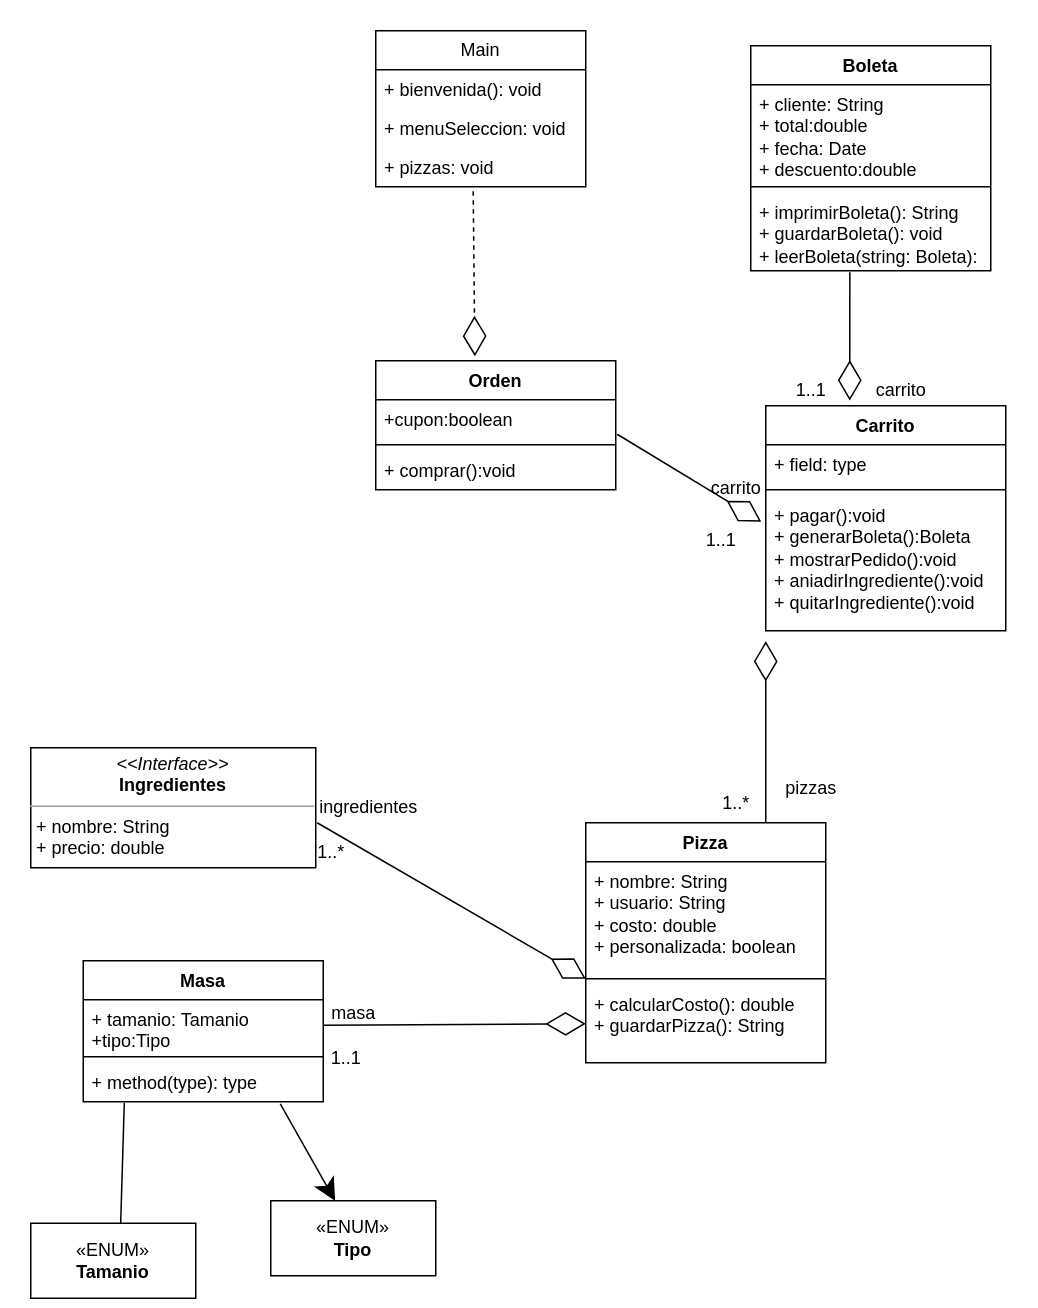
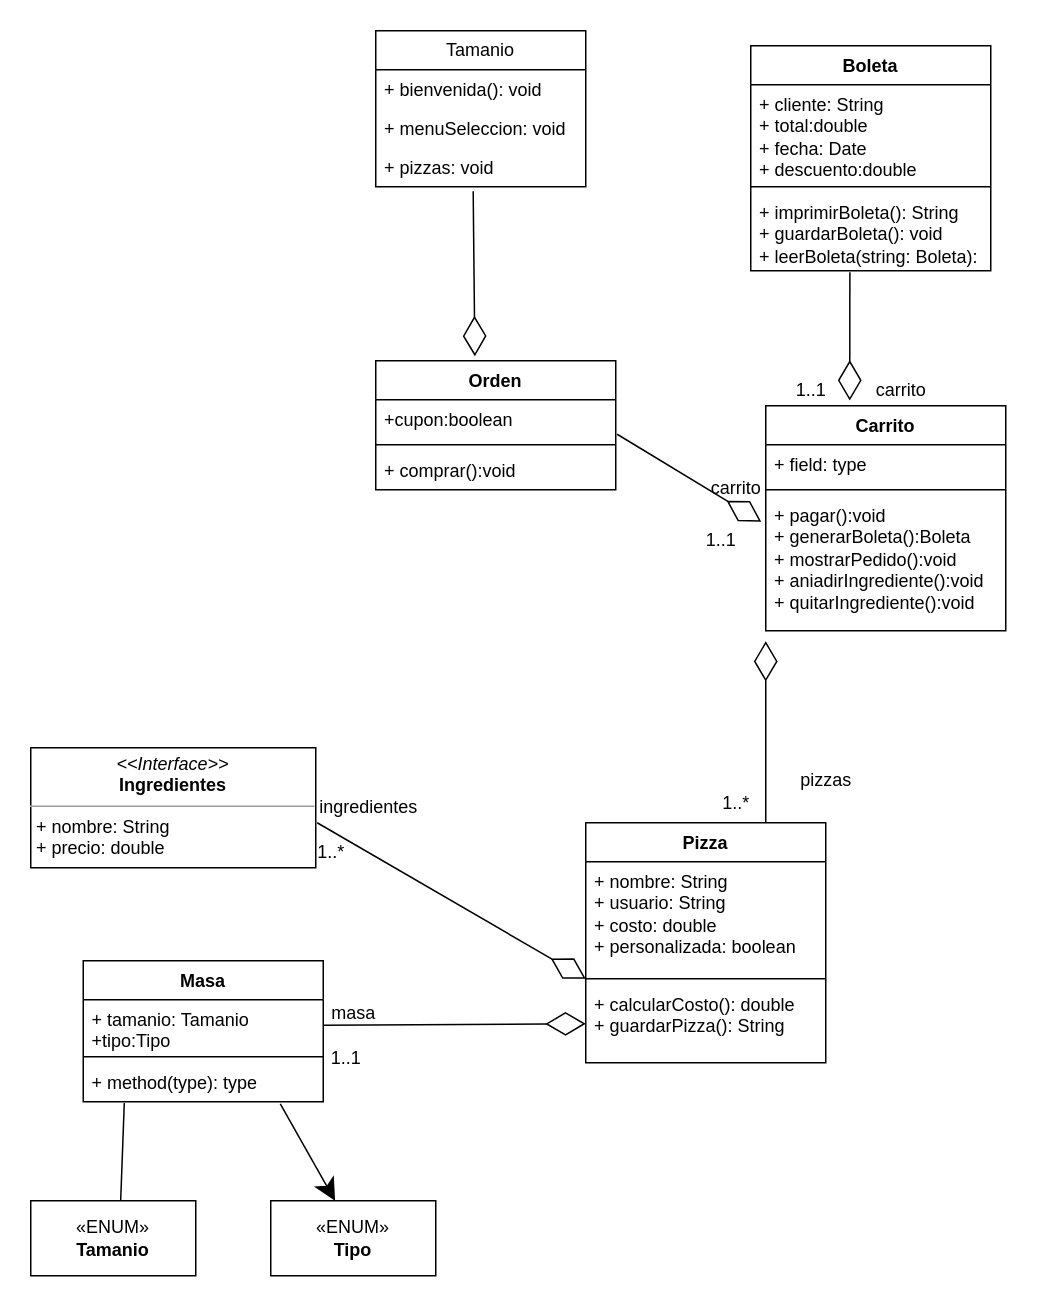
- <mxCell id="39" value="Main" style="swimlane;fontStyle=0;childLayout=stackLayout;horizontal=1;startSize=26;fillColor=none;horizontalStack=0;resizeParent=1;resizeParentMax=0;resizeLast=0;collapsible=1;marginBottom=0;whiteSpace=wrap;html=1;" vertex="1" parent="1"><mxGeometry x="250" y="20" width="140" height="104" as="geometry" /></mxCell>
+ <mxCell id="39" value="Tamanio" style="swimlane;fontStyle=0;childLayout=stackLayout;horizontal=1;startSize=26;fillColor=none;horizontalStack=0;resizeParent=1;resizeParentMax=0;resizeLast=0;collapsible=1;marginBottom=0;whiteSpace=wrap;html=1;" vertex="1" parent="1"><mxGeometry x="250" y="20" width="140" height="104" as="geometry" /></mxCell>
- <mxCell id="43" value="" style="endArrow=diamondThin;endFill=0;endSize=24;html=1;rounded=0;entryX=0.413;entryY=-0.035;entryDx=0;entryDy=0;entryPerimeter=0;exitX=0.464;exitY=1.115;exitDx=0;exitDy=0;exitPerimeter=0;dashed=1;" edge="1" parent="1" source="42" target="2"><mxGeometry width="160" relative="1" as="geometry"><mxPoint x="300" y="330" as="sourcePoint" /><mxPoint x="460" y="330" as="targetPoint" /></mxGeometry></mxCell>
+ <mxCell id="43" value="" style="endArrow=diamondThin;endFill=0;endSize=24;html=1;rounded=0;entryX=0.413;entryY=-0.035;entryDx=0;entryDy=0;entryPerimeter=0;exitX=0.464;exitY=1.115;exitDx=0;exitDy=0;exitPerimeter=0;" edge="1" parent="1" source="42" target="2"><mxGeometry width="160" relative="1" as="geometry"><mxPoint x="300" y="330" as="sourcePoint" /><mxPoint x="460" y="330" as="targetPoint" /></mxGeometry></mxCell>
- <mxCell id="37" value="pizzas&lt;br&gt;" style="text;html=1;align=center;verticalAlign=middle;resizable=0;points=[];autosize=1;strokeColor=none;fillColor=none;" vertex="1" parent="1"><mxGeometry x="510" y="510" width="60" height="30" as="geometry" /></mxCell>
+ <mxCell id="37" value="pizzas&lt;br&gt;" style="text;html=1;align=center;verticalAlign=middle;resizable=0;points=[];autosize=1;strokeColor=none;fillColor=none;" vertex="1" parent="1"><mxGeometry x="520" y="505" width="60" height="30" as="geometry" /></mxCell>
- <mxCell id="12" value="«ENUM»&lt;br&gt;&lt;b&gt;Tamanio&lt;/b&gt;" style="html=1;whiteSpace=wrap;" vertex="1" parent="1"><mxGeometry x="20" y="815" width="110" height="50" as="geometry" /></mxCell>
+ <mxCell id="12" value="«ENUM»&lt;br&gt;&lt;b&gt;Tamanio&lt;/b&gt;" style="html=1;whiteSpace=wrap;" vertex="1" parent="1"><mxGeometry y="800" width="110" height="50" as="geometry" x="20" /></mxCell>
